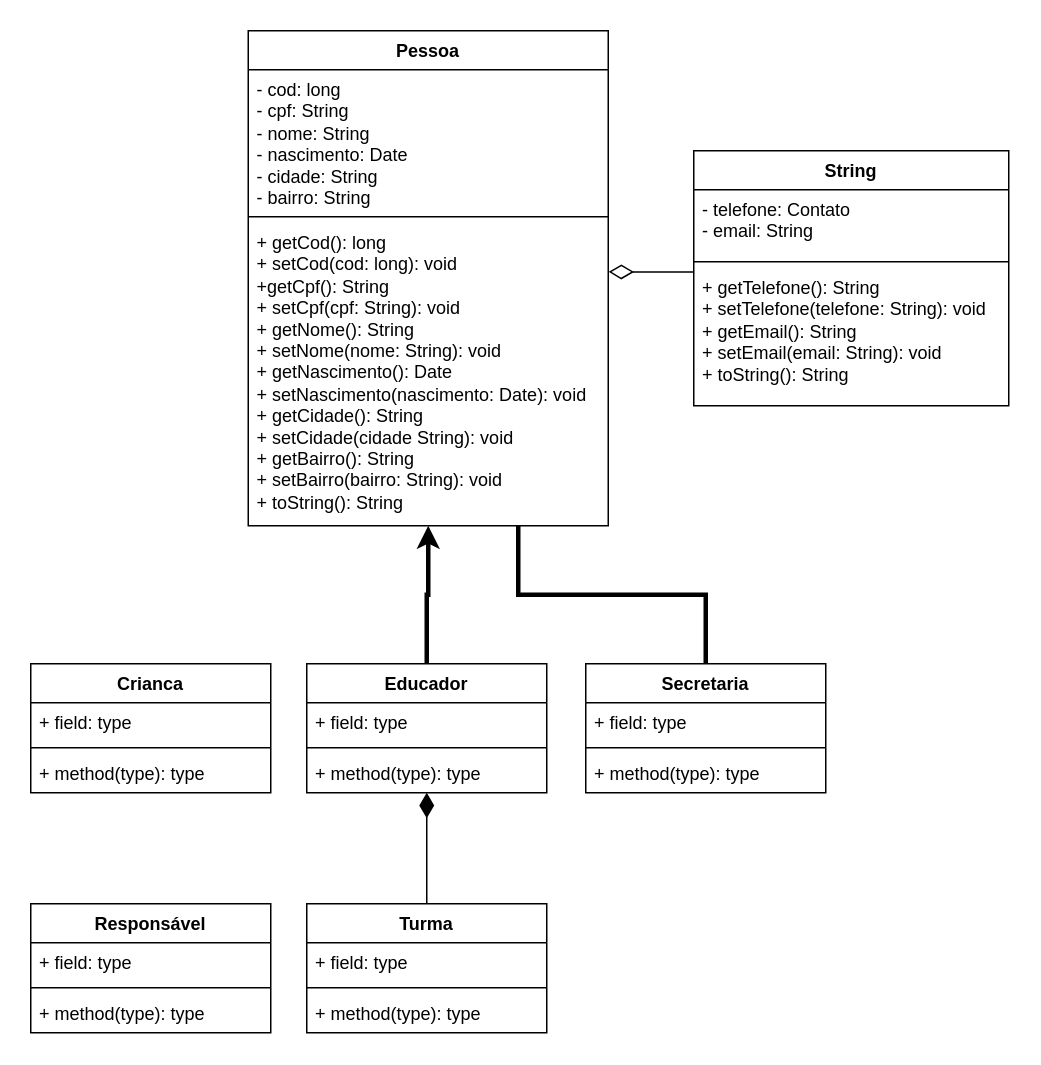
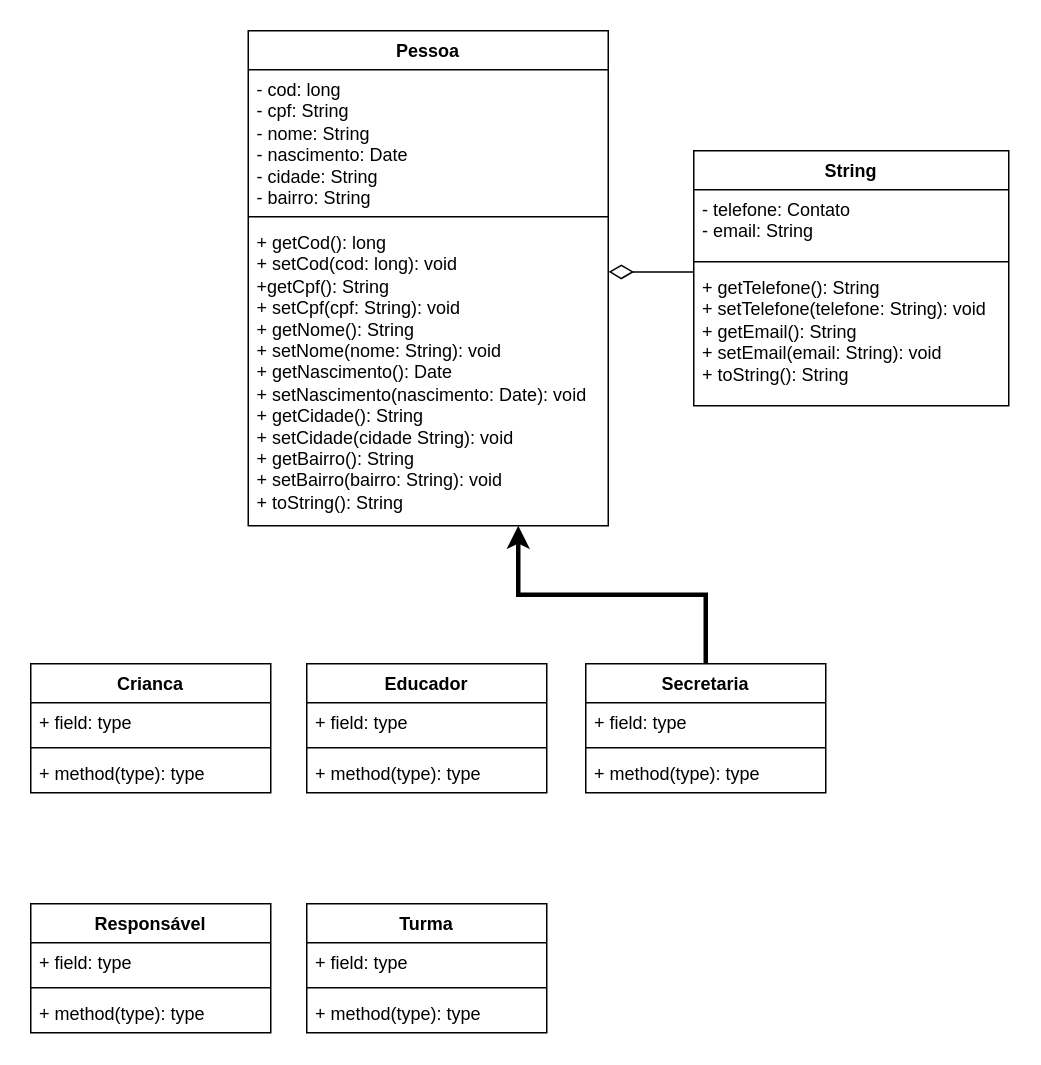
- <mxCell id="11" style="edgeStyle=orthogonalEdgeStyle;rounded=0;orthogonalLoop=1;jettySize=auto;html=1;exitX=0.5;exitY=0;exitDx=0;exitDy=0;entryX=0.75;entryY=1;entryDx=0;entryDy=0;strokeWidth=3;endArrow=none;" edge="1" parent="1" source="12" target="16"><mxGeometry relative="1" as="geometry" /></mxCell>
+ <mxCell id="11" style="edgeStyle=orthogonalEdgeStyle;rounded=0;orthogonalLoop=1;jettySize=auto;html=1;exitX=0.5;exitY=0;exitDx=0;exitDy=0;entryX=0.75;entryY=1;entryDx=0;entryDy=0;strokeWidth=3;" edge="1" parent="1" source="12" target="16"><mxGeometry relative="1" as="geometry" /></mxCell>
- <mxCell id="6" style="edgeStyle=orthogonalEdgeStyle;rounded=0;orthogonalLoop=1;jettySize=auto;html=1;exitX=0.5;exitY=0;exitDx=0;exitDy=0;entryX=0.5;entryY=1;entryDx=0;entryDy=0;strokeWidth=3;" edge="1" parent="1" source="7" target="16"><mxGeometry relative="1" as="geometry" /></mxCell>
- <mxCell id="24" style="edgeStyle=orthogonalEdgeStyle;rounded=0;orthogonalLoop=1;jettySize=auto;html=1;exitX=0.5;exitY=0;exitDx=0;exitDy=0;entryX=0.5;entryY=1;entryDx=0;entryDy=0;endArrow=diamondThin;endFill=1;endSize=14;" edge="1" parent="1" source="25" target="7"><mxGeometry relative="1" as="geometry" /></mxCell>
